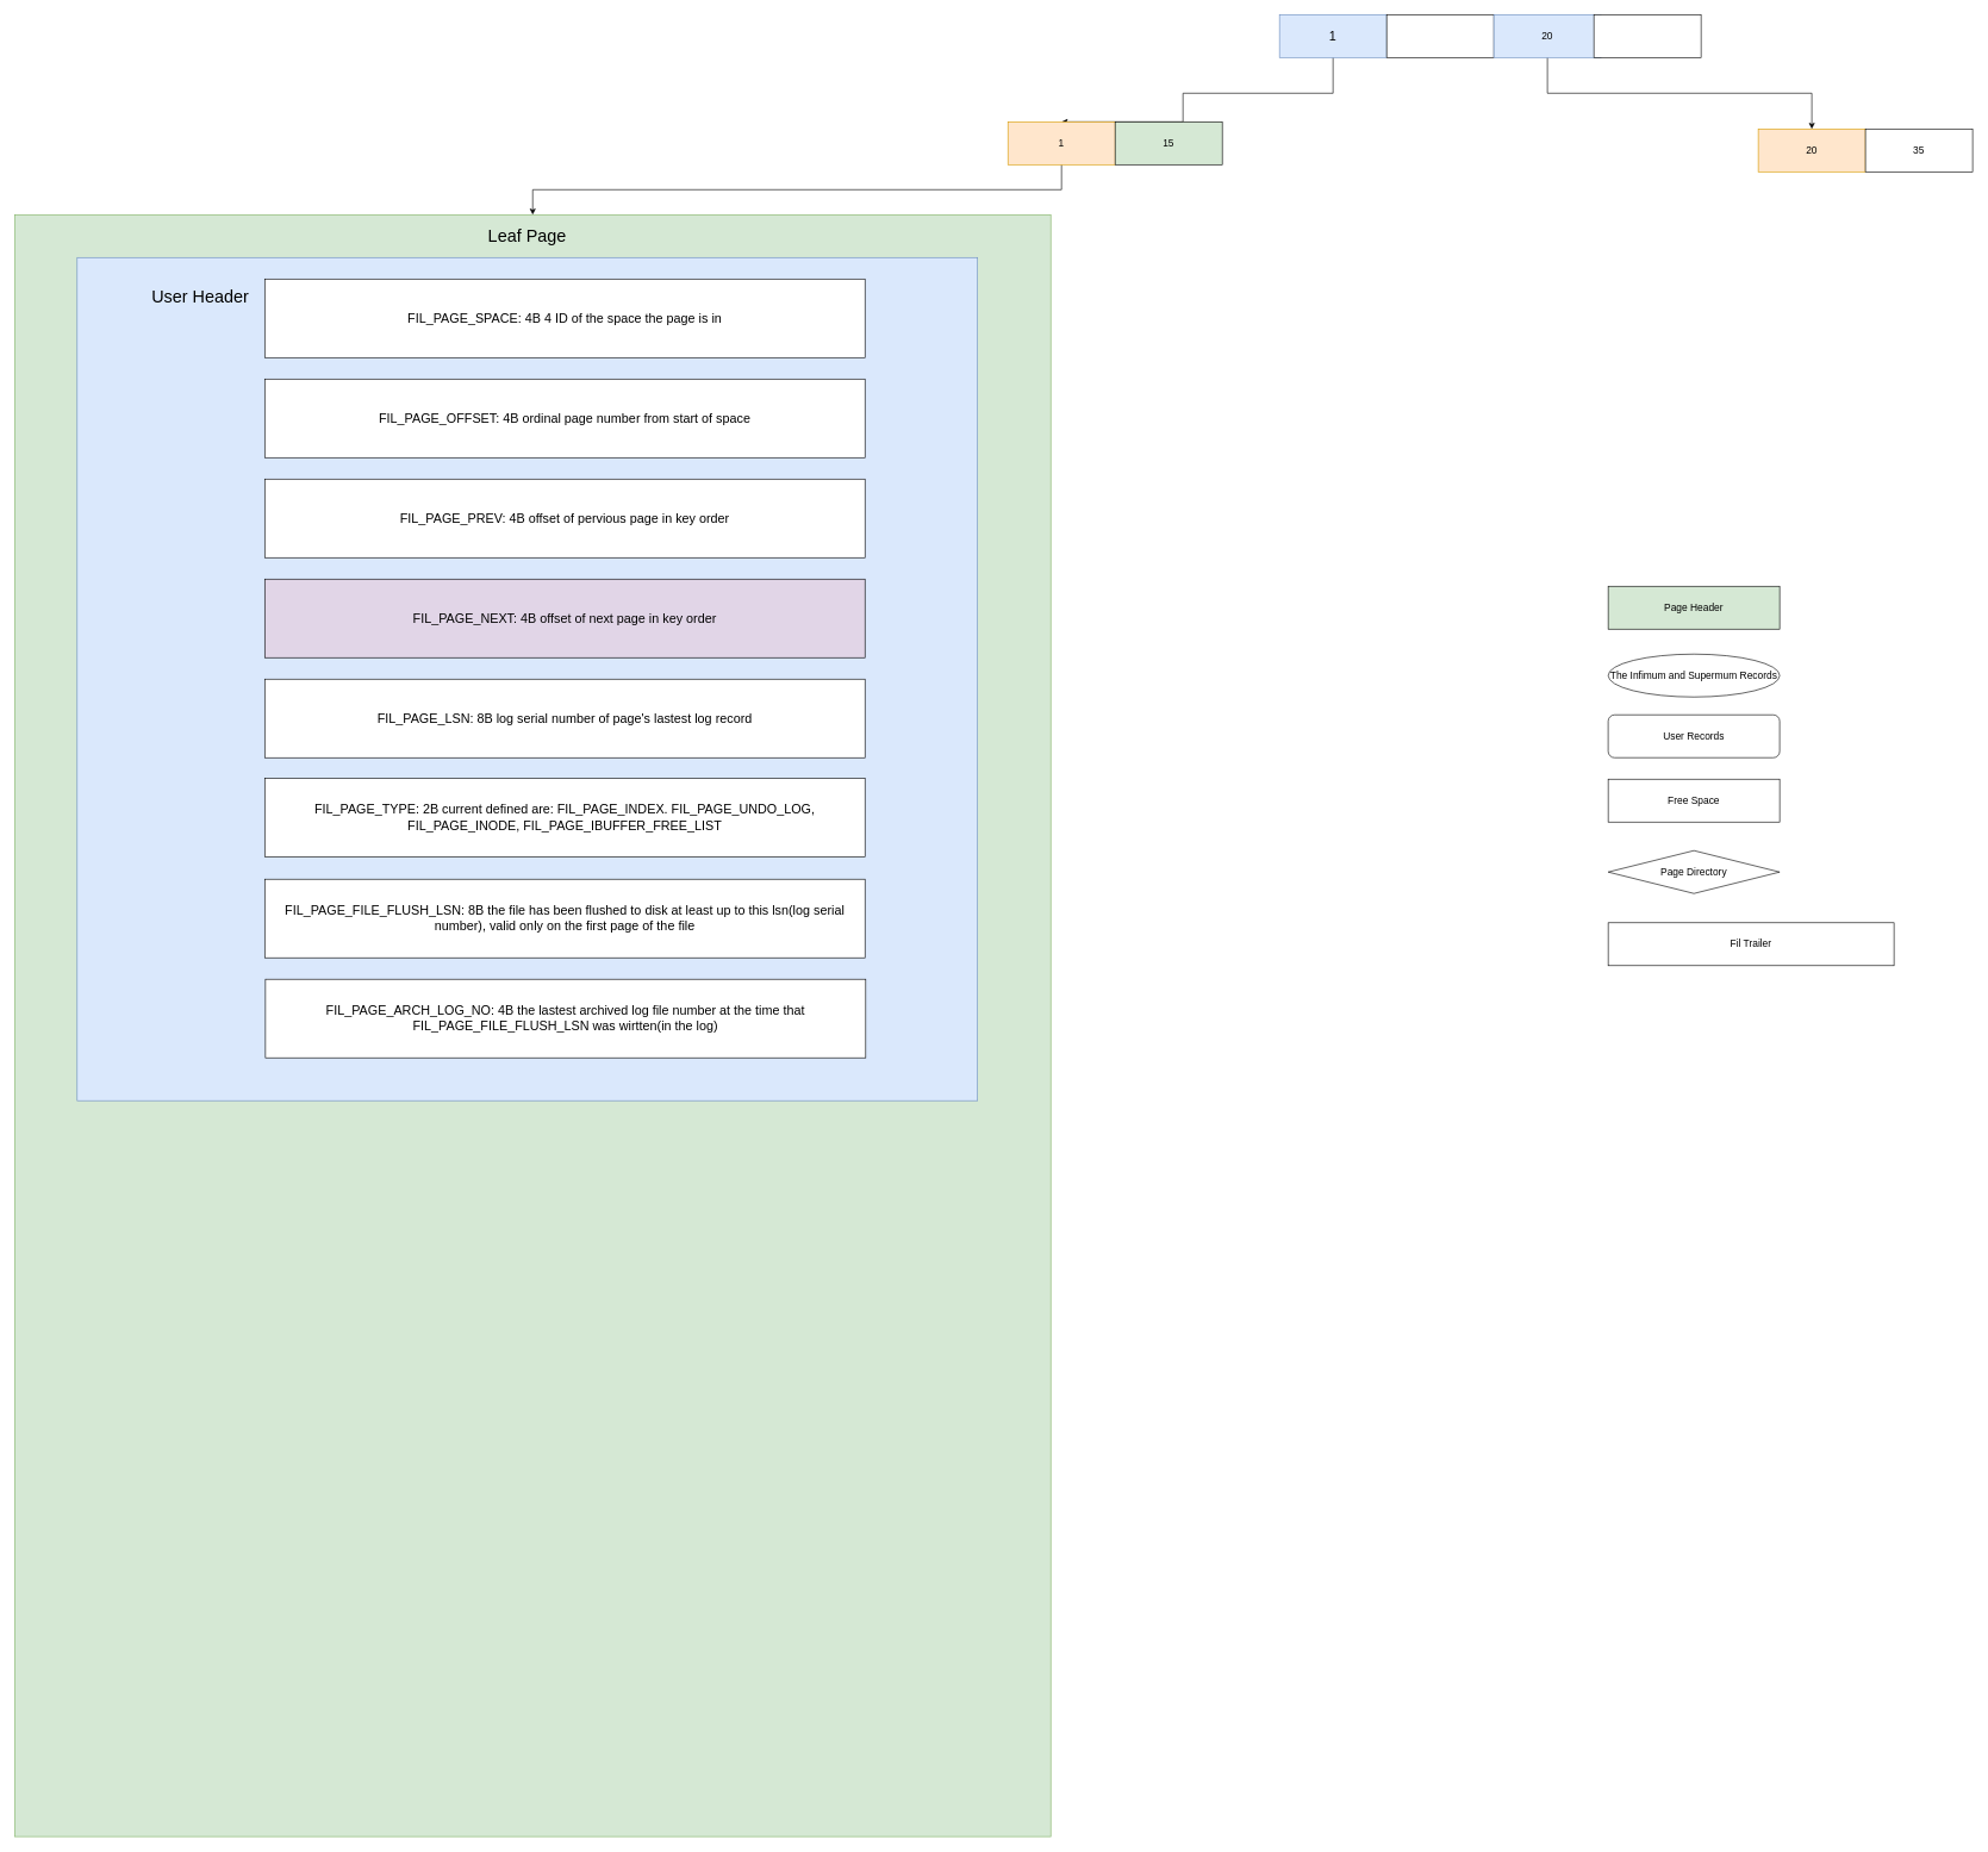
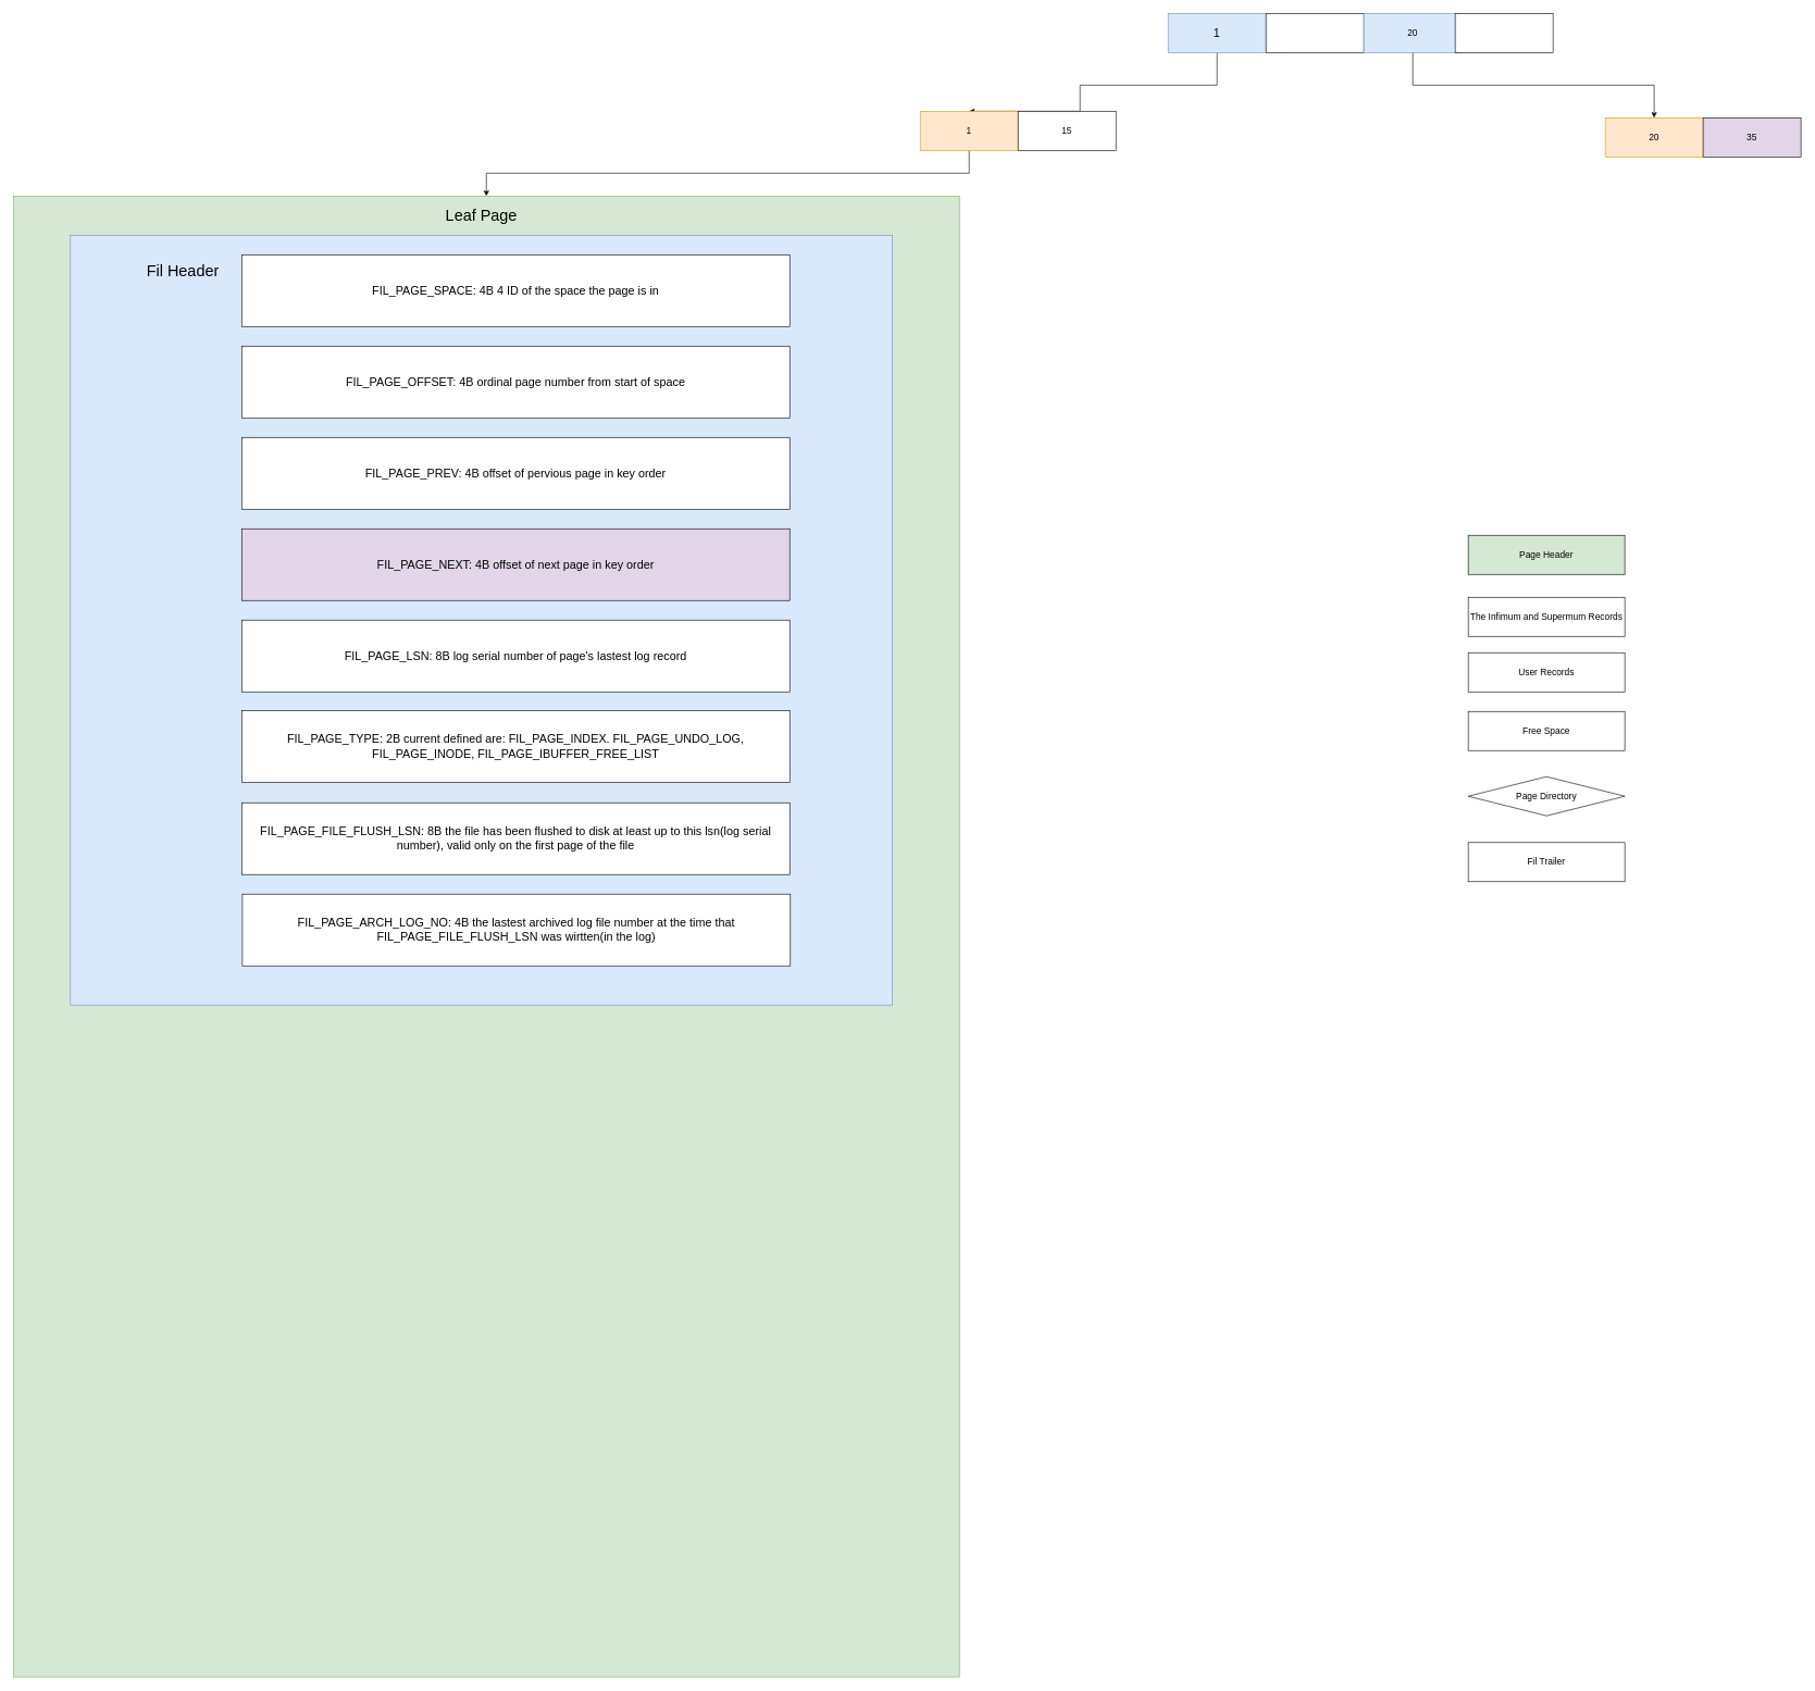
- <mxCell id="10" value="&lt;span style=&quot;font-size: 14px&quot;&gt;15&lt;/span&gt;" style="rounded=0;whiteSpace=wrap;html=1;fillColor=#d5e8d4;" vertex="1" parent="1"><mxGeometry x="1560" y="170" width="150" height="60" as="geometry" /></mxCell>
+ <mxCell id="10" value="&lt;span style=&quot;font-size: 14px&quot;&gt;15&lt;/span&gt;" style="rounded=0;whiteSpace=wrap;html=1;" vertex="1" parent="1"><mxGeometry x="1560" y="170" width="150" height="60" as="geometry" /></mxCell>
- <mxCell id="12" value="&lt;span style=&quot;font-size: 14px&quot;&gt;35&lt;/span&gt;" style="rounded=0;whiteSpace=wrap;html=1;" vertex="1" parent="1"><mxGeometry x="2610" y="180" width="150" height="60" as="geometry" /></mxCell>
+ <mxCell id="12" value="&lt;span style=&quot;font-size: 14px&quot;&gt;35&lt;/span&gt;" style="rounded=0;whiteSpace=wrap;html=1;fillColor=#e1d5e7;" vertex="1" parent="1"><mxGeometry x="2610" y="180" width="150" height="60" as="geometry" /></mxCell>
- <mxCell id="23" value="&lt;font style=&quot;font-size: 24px&quot;&gt;User Header&lt;/font&gt;" style="text;html=1;strokeColor=none;fillColor=none;align=center;verticalAlign=middle;whiteSpace=wrap;rounded=0;" vertex="1" parent="1"><mxGeometry x="190" y="390" width="180" height="50" as="geometry" /></mxCell>
+ <mxCell id="23" value="&lt;font style=&quot;font-size: 24px&quot;&gt;Fil Header&lt;/font&gt;" style="text;html=1;strokeColor=none;fillColor=none;align=center;verticalAlign=middle;whiteSpace=wrap;rounded=0;" vertex="1" parent="1"><mxGeometry x="190" y="390" width="180" height="50" as="geometry" /></mxCell>
- <mxCell id="17" value="&lt;font style=&quot;font-size: 14px&quot;&gt;The Infimum and Supermum Records&lt;/font&gt;" style="ellipse;whiteSpace=wrap;html=1;" vertex="1" parent="1"><mxGeometry x="2250" y="915" width="240" height="60" as="geometry" /></mxCell>
+ <mxCell id="17" value="&lt;font style=&quot;font-size: 14px&quot;&gt;The Infimum and Supermum Records&lt;/font&gt;" style="rounded=0;whiteSpace=wrap;html=1;" vertex="1" parent="1"><mxGeometry x="2250" y="915" width="240" height="60" as="geometry" /></mxCell>
- <mxCell id="18" value="&lt;font style=&quot;font-size: 14px&quot;&gt;User Records&lt;/font&gt;" style="whiteSpace=wrap;html=1;rounded=1;" vertex="1" parent="1"><mxGeometry x="2250" y="1000" width="240" height="60" as="geometry" /></mxCell>
+ <mxCell id="18" value="&lt;font style=&quot;font-size: 14px&quot;&gt;User Records&lt;/font&gt;" style="rounded=0;whiteSpace=wrap;html=1;" vertex="1" parent="1"><mxGeometry x="2250" y="1000" width="240" height="60" as="geometry" /></mxCell>
- <mxCell id="21" value="&lt;font style=&quot;font-size: 14px&quot;&gt;Fil Trailer&lt;/font&gt;" style="rounded=0;whiteSpace=wrap;html=1;" vertex="1" parent="1"><mxGeometry x="2250" y="1291" width="400" height="60" as="geometry" /></mxCell>
+ <mxCell id="21" value="&lt;font style=&quot;font-size: 14px&quot;&gt;Fil Trailer&lt;/font&gt;" style="rounded=0;whiteSpace=wrap;html=1;" vertex="1" parent="1"><mxGeometry x="2250" y="1291" width="240" height="60" as="geometry" /></mxCell>
